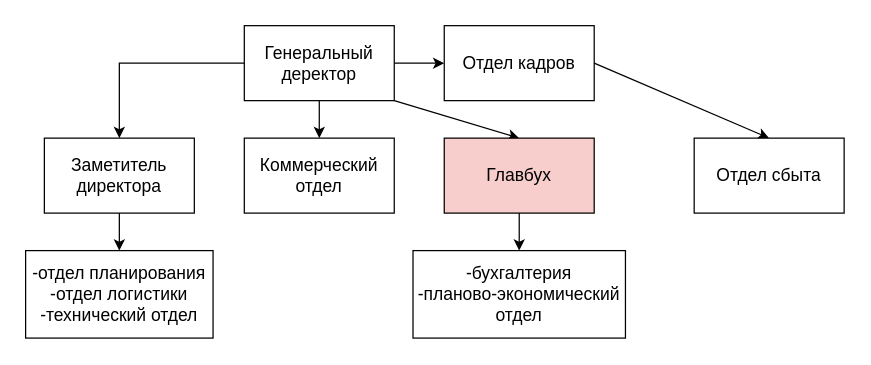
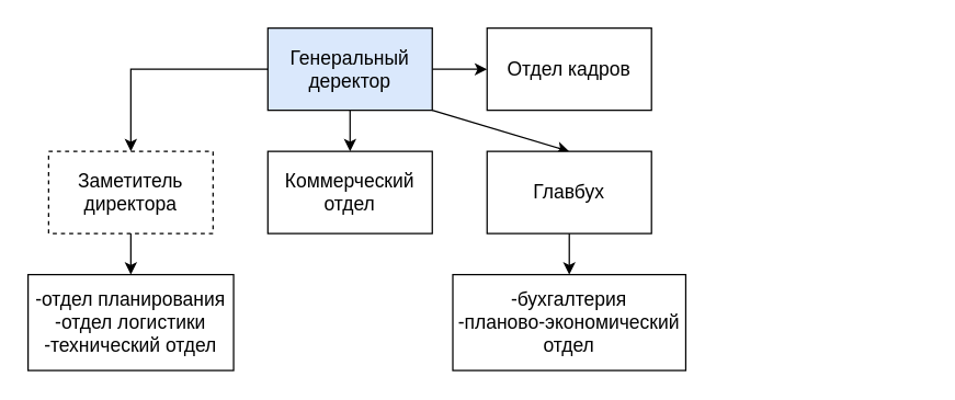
- <mxCell id="6" value="Генеральный деректор" style="rounded=0;whiteSpace=wrap;html=1;fontSize=14;" vertex="1" parent="1"><mxGeometry x="195" y="20" width="120" height="60" as="geometry" /></mxCell>
+ <mxCell id="6" value="Генеральный деректор" style="rounded=0;whiteSpace=wrap;html=1;fontSize=14;fillColor=#dae8fc;" vertex="1" parent="1"><mxGeometry x="195" y="20" width="120" height="60" as="geometry" /></mxCell>
- <mxCell id="7" style="edgeStyle=none;rounded=0;orthogonalLoop=1;jettySize=auto;html=1;exitX=1;exitY=0.5;exitDx=0;exitDy=0;entryX=0.5;entryY=0;entryDx=0;entryDy=0;fontSize=14;" edge="1" parent="1" source="8" target="16"><mxGeometry relative="1" as="geometry" /></mxCell>
- <mxCell id="13" value="Заметитель директора" style="rounded=0;whiteSpace=wrap;html=1;fontSize=14;" vertex="1" parent="1"><mxGeometry x="35" y="110" width="120" height="60" as="geometry" /></mxCell>
+ <mxCell id="13" value="Заметитель директора" style="rounded=0;whiteSpace=wrap;html=1;fontSize=14;dashed=1;" vertex="1" parent="1"><mxGeometry x="35" y="110" width="120" height="60" as="geometry" /></mxCell>
- <mxCell id="11" value="Главбух" style="rounded=0;whiteSpace=wrap;html=1;fontSize=14;fillColor=#f8cecc;" vertex="1" parent="1"><mxGeometry x="355" y="110" width="120" height="60" as="geometry" /></mxCell>
+ <mxCell id="11" value="Главбух" style="rounded=0;whiteSpace=wrap;html=1;fontSize=14;" vertex="1" parent="1"><mxGeometry x="355" y="110" width="120" height="60" as="geometry" /></mxCell>
- <mxCell id="16" value="Отдел сбыта" style="rounded=0;whiteSpace=wrap;html=1;fontSize=14;" vertex="1" parent="1"><mxGeometry x="555" y="110" width="120" height="60" as="geometry" /></mxCell>
